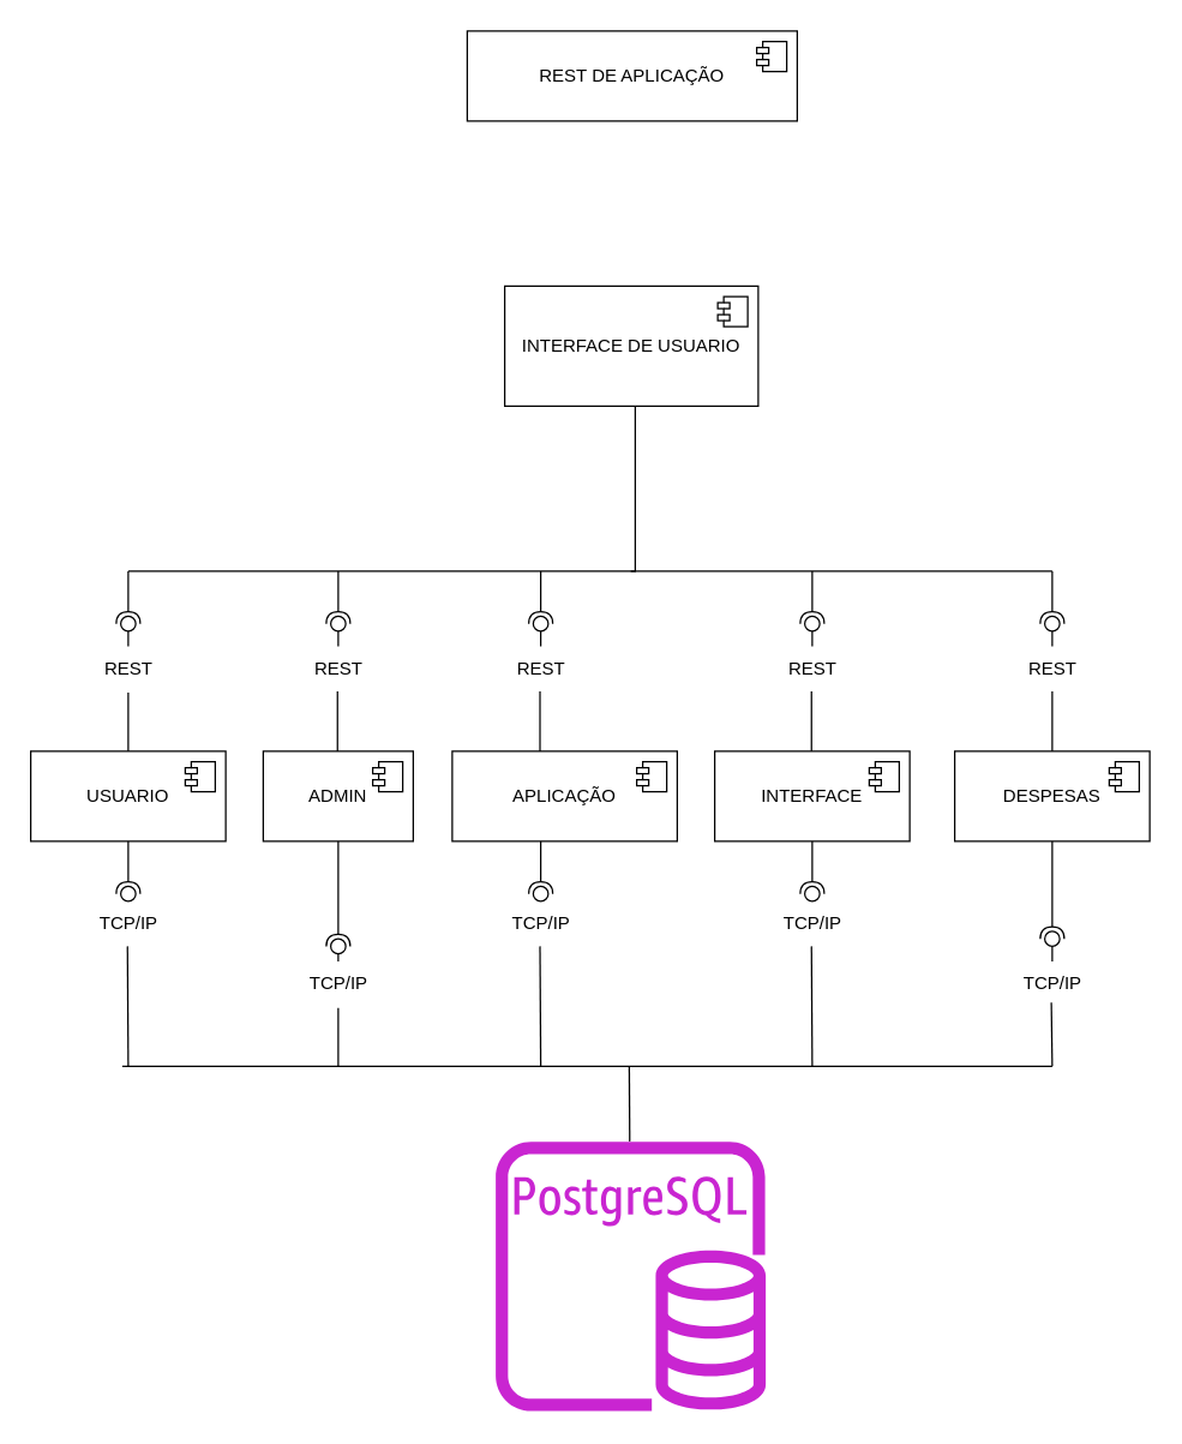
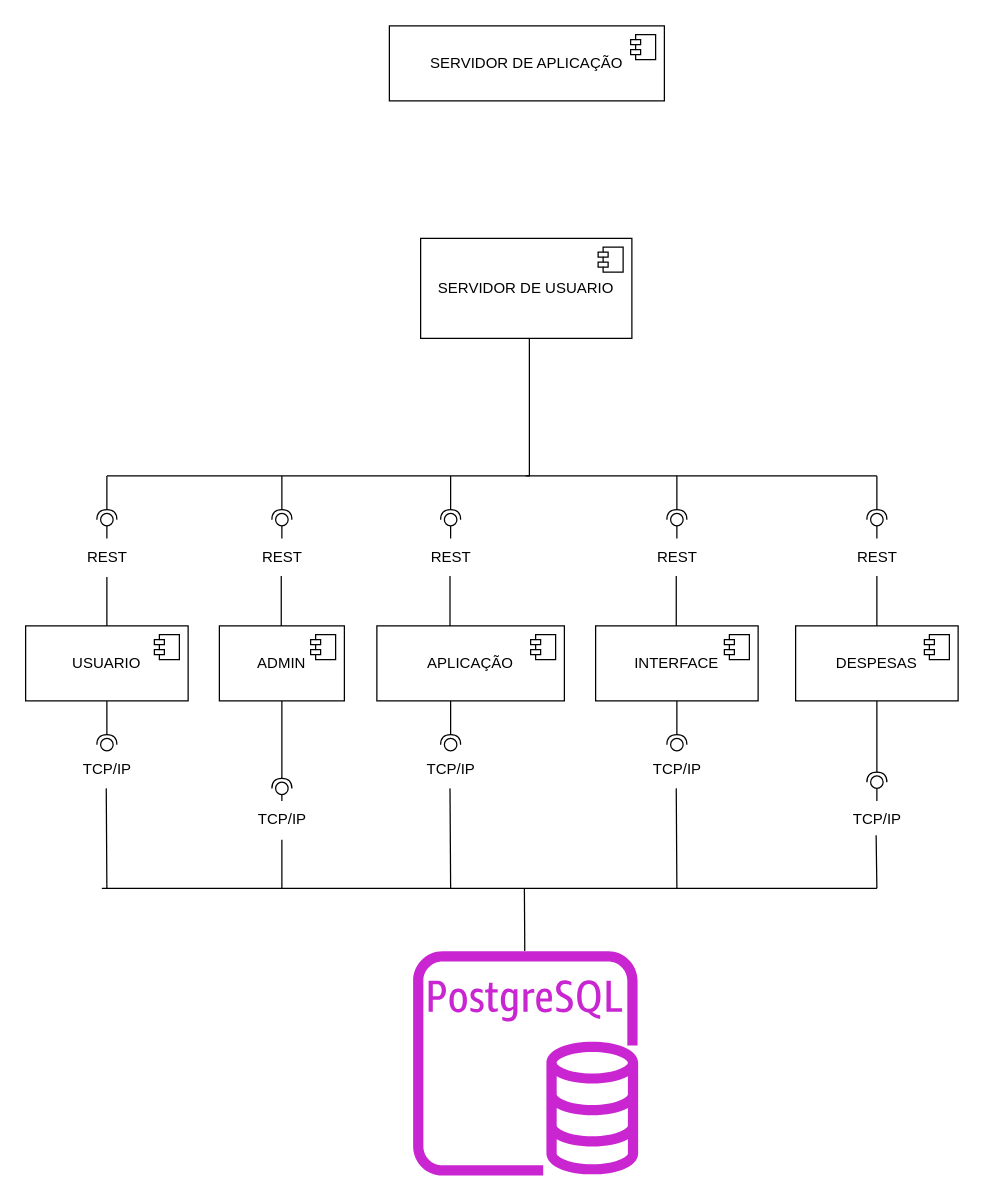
- <mxCell id="61" value="REST DE APLICAÇÃO" style="html=1;dropTarget=0;whiteSpace=wrap;" parent="1" vertex="1"><mxGeometry x="311" y="20" width="220" height="60" as="geometry" /></mxCell>
+ <mxCell id="61" value="SERVIDOR DE APLICAÇÃO" style="html=1;dropTarget=0;whiteSpace=wrap;" parent="1" vertex="1"><mxGeometry x="311" y="20" width="220" height="60" as="geometry" /></mxCell>
- <mxCell id="7" value="INTERFACE DE USUARIO" style="html=1;dropTarget=0;whiteSpace=wrap;" parent="1" vertex="1"><mxGeometry x="336" y="190" width="169" height="80" as="geometry" /></mxCell>
+ <mxCell id="7" value="SERVIDOR DE USUARIO" style="html=1;dropTarget=0;whiteSpace=wrap;" parent="1" vertex="1"><mxGeometry x="336" y="190" width="169" height="80" as="geometry" /></mxCell>
